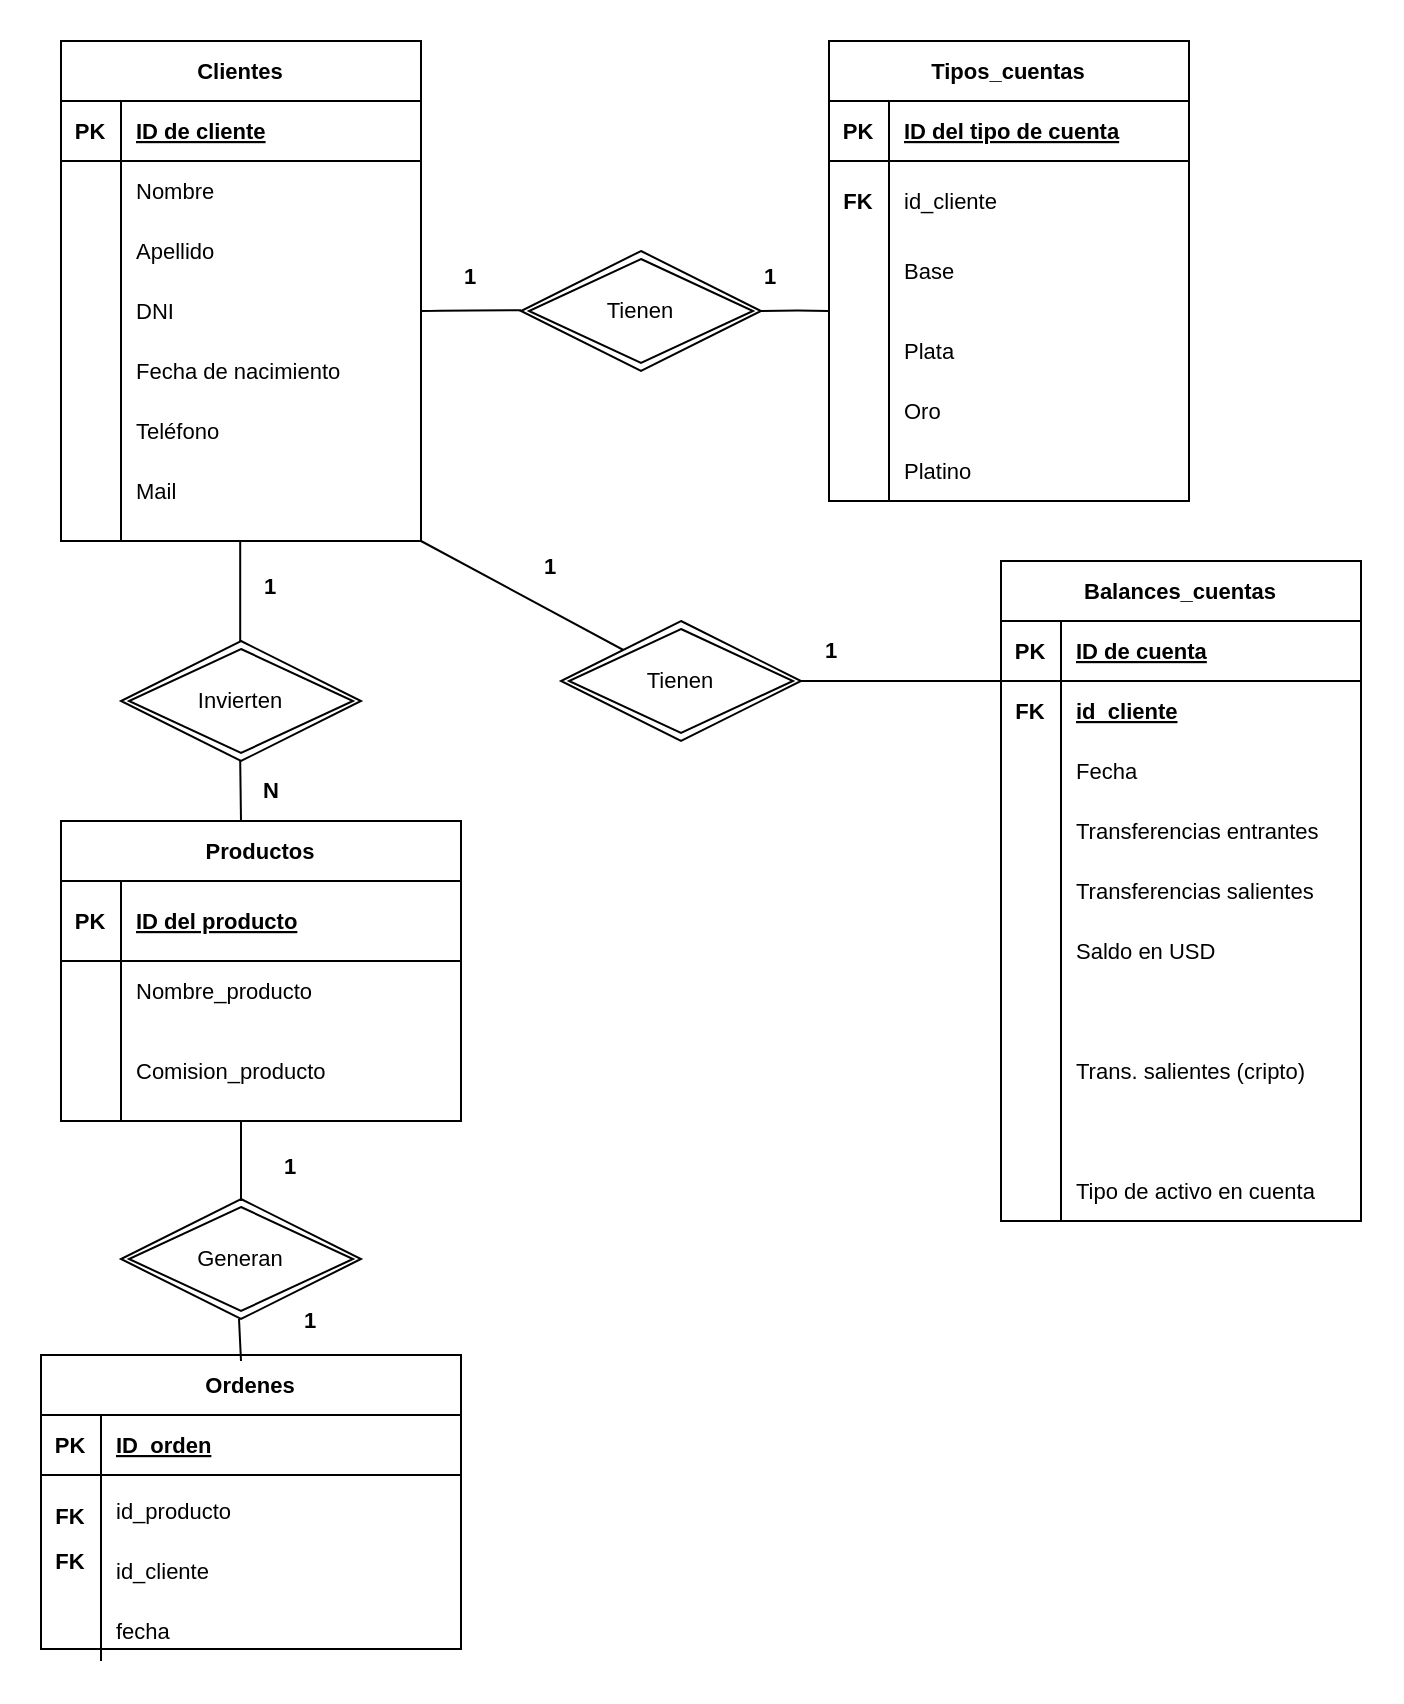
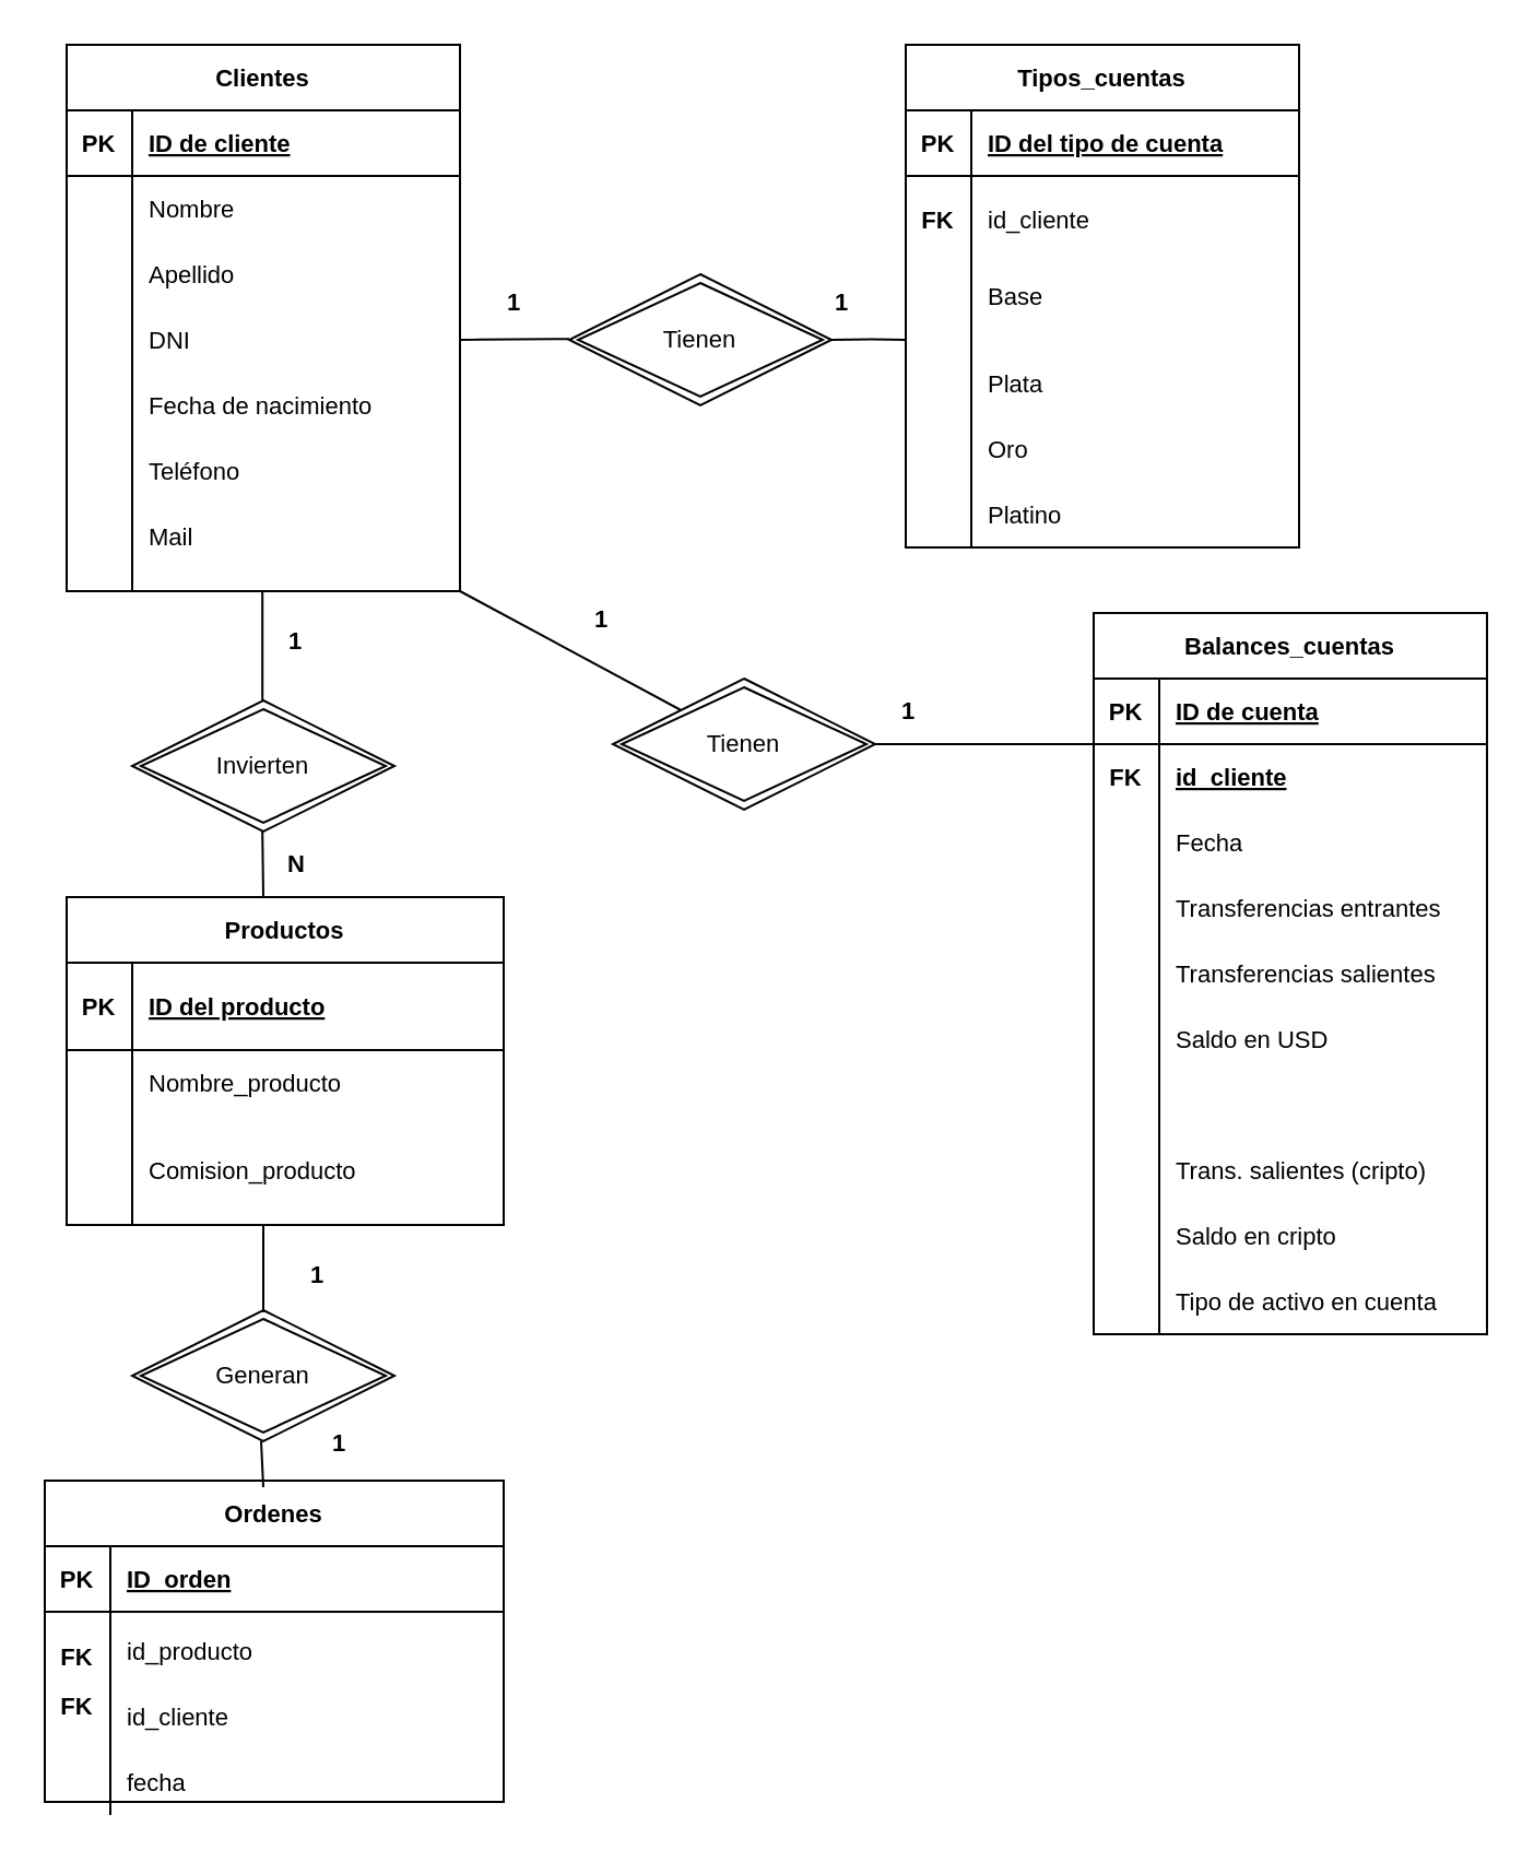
+ <mxCell id="79" value="Saldo en cripto" style="shape=partialRectangle;connectable=0;fillColor=none;top=0;left=0;bottom=0;right=0;align=left;spacingLeft=6;overflow=hidden;fontSize=11;" parent="1" vertex="1"><mxGeometry x="530" y="550" width="150" height="30" as="geometry"><mxRectangle width="150" height="30" as="alternateBounds" /></mxGeometry></mxCell>
